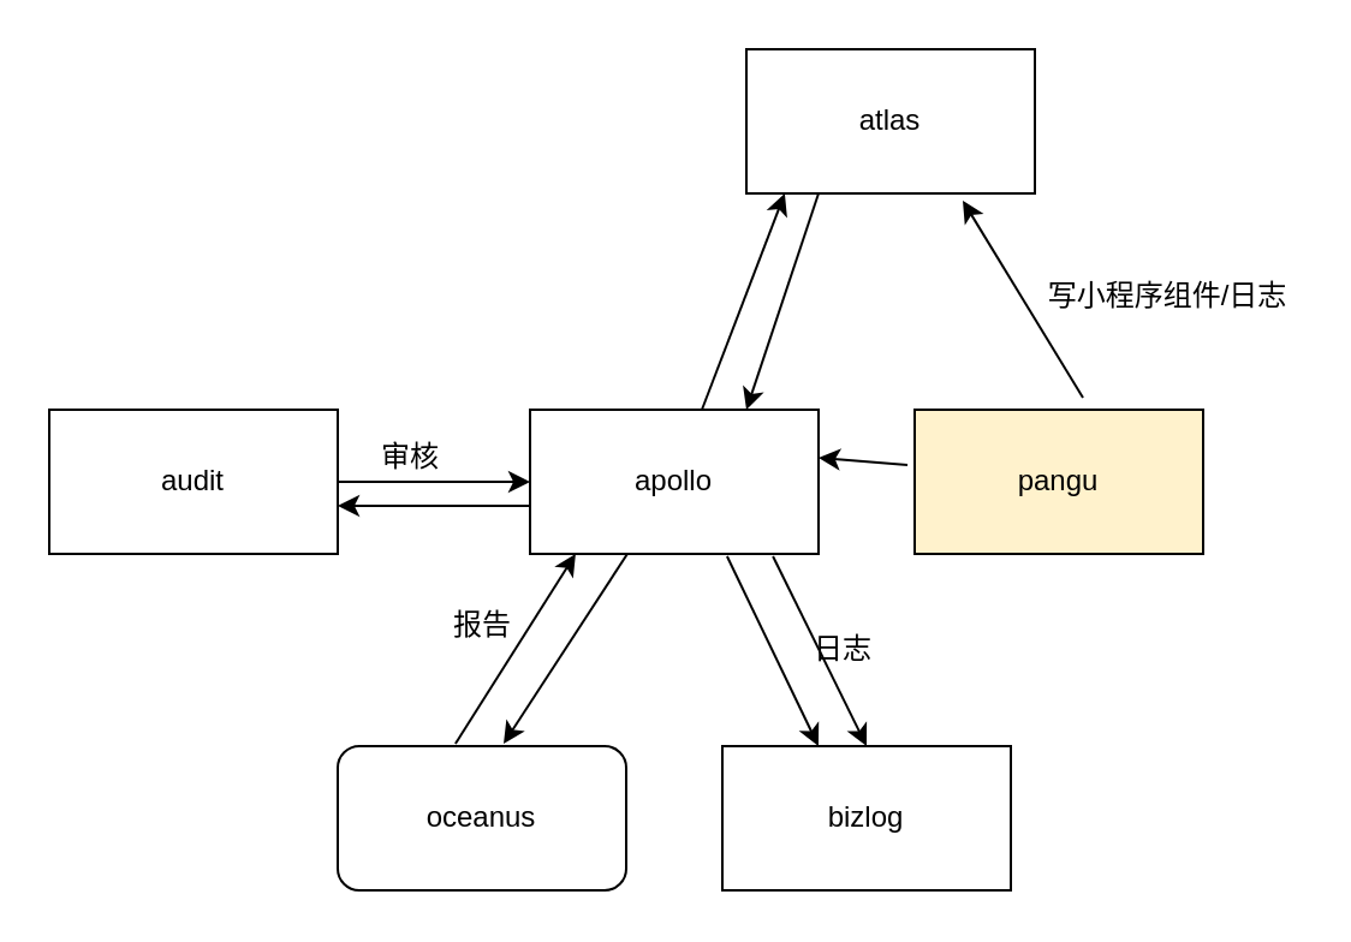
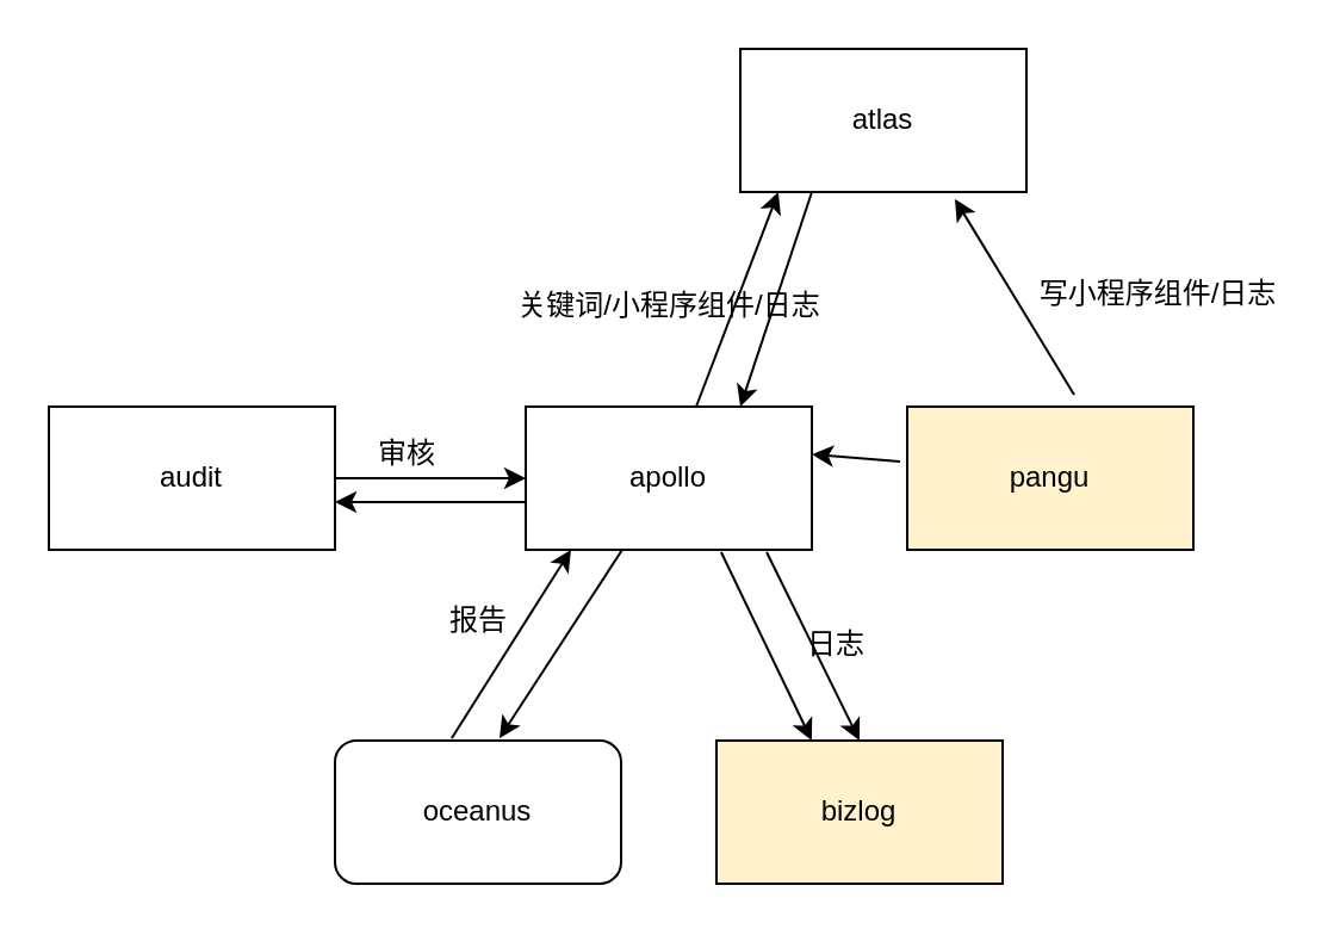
+ <mxCell id="18" value="&lt;br&gt;关键词/小程序组件/日志" style="text;html=1;align=center;verticalAlign=middle;resizable=0;points=[];autosize=1;strokeColor=none;" vertex="1" parent="1"><mxGeometry x="210" y="105" width="140" height="30" as="geometry" /></mxCell>
- <mxCell id="17" value="bizlog" style="rounded=0;whiteSpace=wrap;html=1;" vertex="1" parent="1"><mxGeometry x="300" y="310" width="120" height="60" as="geometry" /></mxCell>
+ <mxCell id="17" value="bizlog" style="rounded=0;whiteSpace=wrap;html=1;fillColor=#fff2cc;" vertex="1" parent="1"><mxGeometry x="300" y="310" width="120" height="60" as="geometry" /></mxCell>
